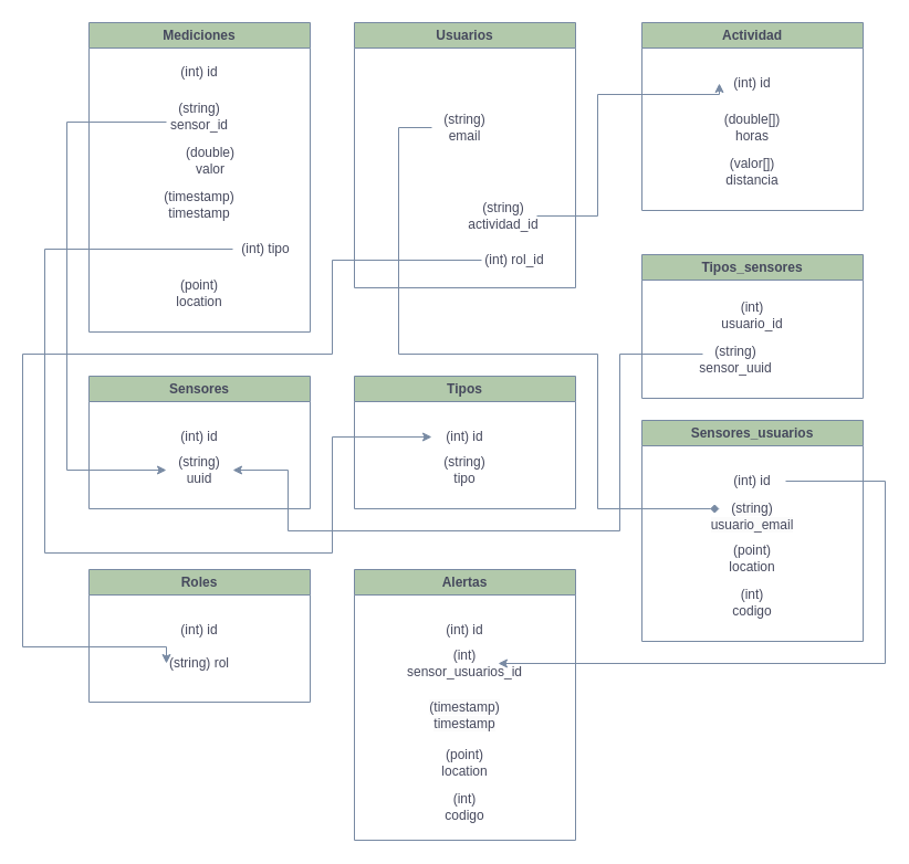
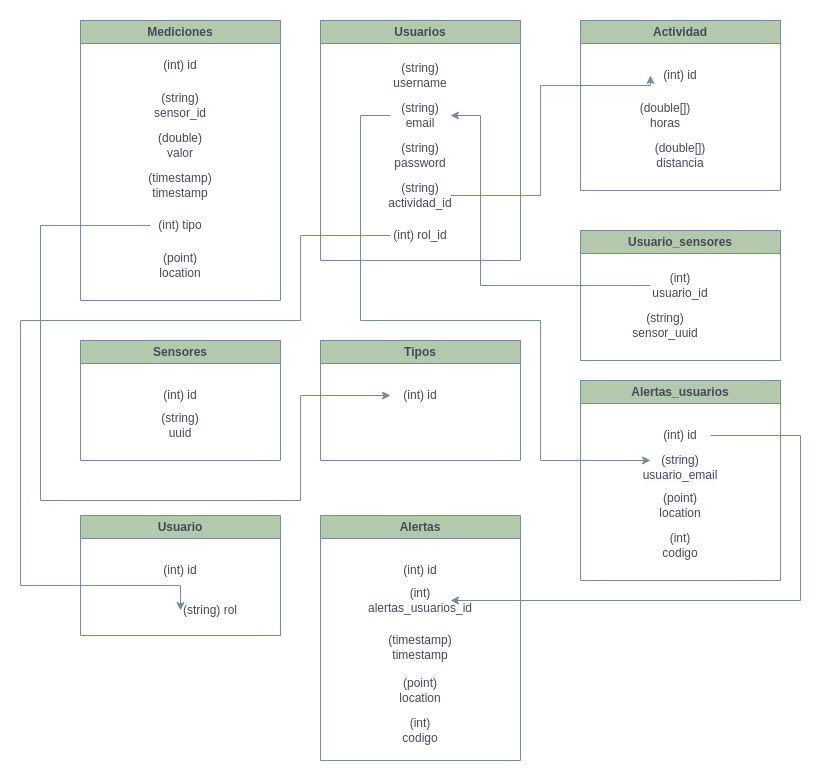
+ <mxCell id="3" value="(string) username" style="text;html=1;align=center;verticalAlign=middle;whiteSpace=wrap;rounded=0;strokeWidth=1;labelBackgroundColor=none;fontColor=#46495D;" parent="2" vertex="1"><mxGeometry x="70" y="40" width="60" height="30" as="geometry" /></mxCell>
- <mxCell id="20" value="(double[]) horas" style="text;html=1;align=center;verticalAlign=middle;whiteSpace=wrap;rounded=0;strokeWidth=1;labelBackgroundColor=none;fontColor=#46495D;" parent="18" vertex="1"><mxGeometry x="70" y="80" width="60" height="30" as="geometry" /></mxCell>
+ <mxCell id="20" value="(double[]) horas" style="text;html=1;align=center;verticalAlign=middle;whiteSpace=wrap;rounded=0;strokeWidth=1;labelBackgroundColor=none;fontColor=#46495D;" parent="18" vertex="1"><mxGeometry x="55" y="80" width="60" height="30" as="geometry" /></mxCell>
- <mxCell id="14" value="(double) valor" style="text;html=1;align=center;verticalAlign=middle;whiteSpace=wrap;rounded=0;strokeWidth=1;labelBackgroundColor=none;fontColor=#46495D;" parent="11" vertex="1"><mxGeometry x="80" y="110" width="60" height="30" as="geometry" /></mxCell>
+ <mxCell id="14" value="(double) valor" style="text;html=1;align=center;verticalAlign=middle;whiteSpace=wrap;rounded=0;strokeWidth=1;labelBackgroundColor=none;fontColor=#46495D;" parent="11" vertex="1"><mxGeometry x="70" y="110" width="60" height="30" as="geometry" /></mxCell>
+ <mxCell id="5" value="(string) password" style="text;html=1;align=center;verticalAlign=middle;whiteSpace=wrap;rounded=0;strokeWidth=1;labelBackgroundColor=none;fontColor=#46495D;" parent="2" vertex="1"><mxGeometry x="70" y="120" width="60" height="30" as="geometry" /></mxCell>
- <mxCell id="21" value="(valor[]) distancia" style="text;html=1;align=center;verticalAlign=middle;whiteSpace=wrap;rounded=0;strokeWidth=1;labelBackgroundColor=none;fontColor=#46495D;" parent="18" vertex="1"><mxGeometry x="70" y="120" width="60" height="30" as="geometry" /></mxCell>
+ <mxCell id="21" value="(double[]) distancia" style="text;html=1;align=center;verticalAlign=middle;whiteSpace=wrap;rounded=0;strokeWidth=1;labelBackgroundColor=none;fontColor=#46495D;" parent="18" vertex="1"><mxGeometry x="70" y="120" width="60" height="30" as="geometry" /></mxCell>
- <mxCell id="6" value="(string) actividad_id" style="text;html=1;align=center;verticalAlign=middle;whiteSpace=wrap;rounded=0;strokeWidth=1;labelBackgroundColor=none;fontColor=#46495D;" parent="2" vertex="1"><mxGeometry x="105" y="160" width="60" height="30" as="geometry" /></mxCell>
+ <mxCell id="6" value="(string) actividad_id" style="text;html=1;align=center;verticalAlign=middle;whiteSpace=wrap;rounded=0;strokeWidth=1;labelBackgroundColor=none;fontColor=#46495D;" parent="2" vertex="1"><mxGeometry x="70" y="160" width="60" height="30" as="geometry" /></mxCell>
- <mxCell id="16" value="(int) tipo" style="text;html=1;align=center;verticalAlign=middle;whiteSpace=wrap;rounded=0;strokeWidth=1;labelBackgroundColor=none;fontColor=#46495D;" parent="11" vertex="1"><mxGeometry x="130" y="190" width="60" height="30" as="geometry" /></mxCell>
+ <mxCell id="16" value="(int) tipo" style="text;html=1;align=center;verticalAlign=middle;whiteSpace=wrap;rounded=0;strokeWidth=1;labelBackgroundColor=none;fontColor=#46495D;" parent="11" vertex="1"><mxGeometry x="70" y="190" width="60" height="30" as="geometry" /></mxCell>
- <mxCell id="7" value="(int) rol_id" style="text;html=1;align=center;verticalAlign=middle;whiteSpace=wrap;rounded=0;strokeWidth=1;labelBackgroundColor=none;fontColor=#46495D;" parent="2" vertex="1"><mxGeometry x="115" y="200" width="60" height="30" as="geometry" /></mxCell>
+ <mxCell id="7" value="(int) rol_id" style="text;html=1;align=center;verticalAlign=middle;whiteSpace=wrap;rounded=0;strokeWidth=1;labelBackgroundColor=none;fontColor=#46495D;" parent="2" vertex="1"><mxGeometry x="70" y="200" width="60" height="30" as="geometry" /></mxCell>
- <mxCell id="28" value="Tipos_sensores" style="swimlane;whiteSpace=wrap;html=1;strokeWidth=1;fillColor=#B2C9AB;strokeColor=#788AA3;labelBackgroundColor=none;fontColor=#46495D;" parent="1" vertex="1"><mxGeometry x="580" y="230" width="200" height="130" as="geometry" /></mxCell>
+ <mxCell id="28" value="Usuario_sensores" style="swimlane;whiteSpace=wrap;html=1;strokeWidth=1;fillColor=#B2C9AB;strokeColor=#788AA3;labelBackgroundColor=none;fontColor=#46495D;" parent="1" vertex="1"><mxGeometry x="580" y="230" width="200" height="130" as="geometry" /></mxCell>
- <mxCell id="23" style="edgeStyle=orthogonalEdgeStyle;rounded=0;orthogonalLoop=1;jettySize=auto;html=1;strokeColor=#788AA3;entryX=0;entryY=0.5;entryDx=0;entryDy=0;" parent="1" source="13" target="10" edge="1"><mxGeometry relative="1" as="geometry"><Array as="points"><mxPoint x="60" y="110" /><mxPoint x="60" y="425" /></Array><mxPoint x="140" y="315" as="targetPoint" /></mxGeometry></mxCell>
+ <mxCell id="31" style="edgeStyle=orthogonalEdgeStyle;rounded=0;orthogonalLoop=1;jettySize=auto;html=1;entryX=1;entryY=0.5;entryDx=0;entryDy=0;strokeColor=#788AA3;exitX=0;exitY=0.5;exitDx=0;exitDy=0;" parent="1" source="29" target="4" edge="1"><mxGeometry relative="1" as="geometry"><mxPoint x="650" y="325" as="sourcePoint" /><mxPoint x="440" y="85" as="targetPoint" /><Array as="points"><mxPoint x="480" y="285" /><mxPoint x="480" y="115" /></Array></mxGeometry></mxCell>
- <mxCell id="33" value="Sensores_usuarios" style="swimlane;whiteSpace=wrap;html=1;strokeWidth=1;fillColor=#B2C9AB;strokeColor=#788AA3;labelBackgroundColor=none;fontColor=#46495D;" parent="1" vertex="1"><mxGeometry x="580" y="380" width="200" height="200" as="geometry" /></mxCell>
+ <mxCell id="33" value="Alertas_usuarios" style="swimlane;whiteSpace=wrap;html=1;strokeWidth=1;fillColor=#B2C9AB;strokeColor=#788AA3;labelBackgroundColor=none;fontColor=#46495D;" parent="1" vertex="1"><mxGeometry x="580" y="380" width="200" height="200" as="geometry" /></mxCell>
- <mxCell id="26" value="(string) tipo" style="text;html=1;align=center;verticalAlign=middle;whiteSpace=wrap;rounded=0;strokeWidth=1;labelBackgroundColor=none;fontColor=#46495D;" parent="24" vertex="1"><mxGeometry x="70" y="70" width="60" height="30" as="geometry" /></mxCell>
- <mxCell id="42" style="edgeStyle=orthogonalEdgeStyle;rounded=0;orthogonalLoop=1;jettySize=auto;html=1;entryX=0;entryY=0.5;entryDx=0;entryDy=0;strokeColor=#788AA3;endArrow=diamond;" edge="1" parent="1" source="4" target="35"><mxGeometry relative="1" as="geometry"><Array as="points"><mxPoint x="360" y="115" /><mxPoint x="360" y="320" /><mxPoint x="540" y="320" /><mxPoint x="540" y="460" /></Array></mxGeometry></mxCell>
+ <mxCell id="42" style="edgeStyle=orthogonalEdgeStyle;rounded=0;orthogonalLoop=1;jettySize=auto;html=1;entryX=0;entryY=0.5;entryDx=0;entryDy=0;strokeColor=#788AA3;" edge="1" parent="1" source="4" target="35"><mxGeometry relative="1" as="geometry"><Array as="points"><mxPoint x="360" y="115" /><mxPoint x="360" y="320" /><mxPoint x="540" y="320" /><mxPoint x="540" y="460" /></Array></mxGeometry></mxCell>
- <mxCell id="32" style="edgeStyle=orthogonalEdgeStyle;rounded=0;orthogonalLoop=1;jettySize=auto;html=1;entryX=1;entryY=0.5;entryDx=0;entryDy=0;strokeColor=#788AA3;" parent="1" source="30" target="10" edge="1"><mxGeometry relative="1" as="geometry"><Array as="points"><mxPoint x="560" y="320" /><mxPoint x="560" y="480" /><mxPoint x="260" y="480" /><mxPoint x="260" y="425" /></Array></mxGeometry></mxCell>
- <mxCell id="38" value="Roles" style="swimlane;whiteSpace=wrap;html=1;strokeWidth=1;fillColor=#B2C9AB;strokeColor=#788AA3;labelBackgroundColor=none;fontColor=#46495D;" parent="1" vertex="1"><mxGeometry x="80" y="515" width="200" height="120" as="geometry" /></mxCell>
+ <mxCell id="38" value="Usuario" style="swimlane;whiteSpace=wrap;html=1;strokeWidth=1;fillColor=#B2C9AB;strokeColor=#788AA3;labelBackgroundColor=none;fontColor=#46495D;" parent="1" vertex="1"><mxGeometry x="80" y="515" width="200" height="120" as="geometry" /></mxCell>
- <mxCell id="40" value="(string) rol" style="text;html=1;align=center;verticalAlign=middle;whiteSpace=wrap;rounded=0;strokeWidth=1;labelBackgroundColor=none;fontColor=#46495D;" parent="38" vertex="1"><mxGeometry x="70" y="70" width="60" height="30" as="geometry" /></mxCell>
+ <mxCell id="40" value="(string) rol" style="text;html=1;align=center;verticalAlign=middle;whiteSpace=wrap;rounded=0;strokeWidth=1;labelBackgroundColor=none;fontColor=#46495D;" parent="38" vertex="1"><mxGeometry x="100" y="80" width="60" height="30" as="geometry" /></mxCell>
- <mxCell id="48" value="(int) sensor_usuarios_id" style="text;html=1;align=center;verticalAlign=middle;whiteSpace=wrap;rounded=0;strokeWidth=1;labelBackgroundColor=none;fontColor=#46495D;" vertex="1" parent="43"><mxGeometry x="70" y="70" width="60" height="30" as="geometry" /></mxCell>
+ <mxCell id="48" value="(int) alertas_usuarios_id" style="text;html=1;align=center;verticalAlign=middle;whiteSpace=wrap;rounded=0;strokeWidth=1;labelBackgroundColor=none;fontColor=#46495D;" vertex="1" parent="43"><mxGeometry x="70" y="70" width="60" height="30" as="geometry" /></mxCell>
